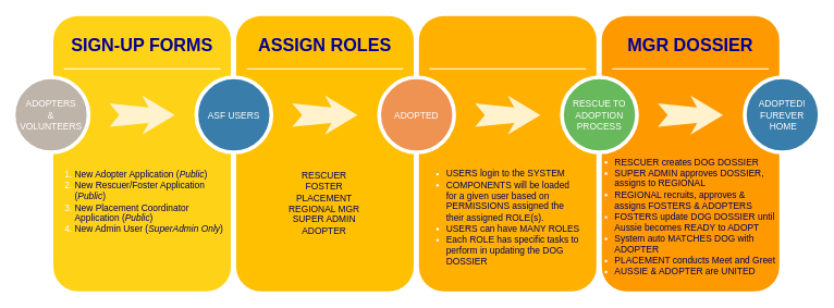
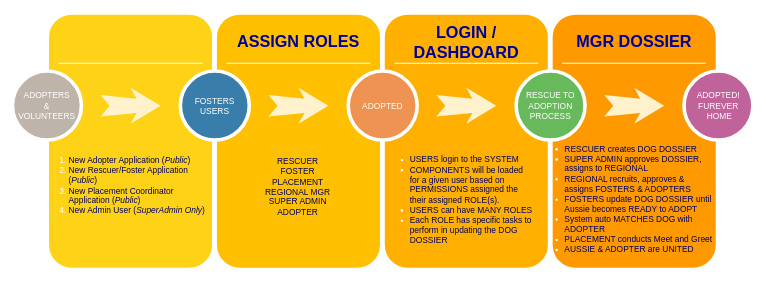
- <mxCell id="3" value="&lt;font color=&quot;#000099&quot;&gt;SIGN-UP FORMS&lt;/font&gt;" style="text;html=1;strokeColor=none;fillColor=none;align=center;verticalAlign=middle;whiteSpace=wrap;rounded=0;shadow=0;fontSize=27;fontColor=#FFFFFF;fontStyle=1" parent="1" vertex="1"><mxGeometry x="77" y="40" width="280" height="60" as="geometry" /></mxCell>
+ <mxCell id="10" value="&lt;font color=&quot;#000099&quot;&gt;LOGIN / DASHBOARD&lt;/font&gt;" style="text;html=1;strokeColor=none;fillColor=none;align=center;verticalAlign=middle;whiteSpace=wrap;rounded=0;shadow=0;fontSize=27;fontColor=#FFFFFF;fontStyle=1" parent="1" vertex="1"><mxGeometry x="637" y="40" width="280" height="60" as="geometry" /></mxCell>
- <mxCell id="21" value="ASF USERS" style="ellipse;whiteSpace=wrap;html=1;rounded=0;shadow=0;strokeWidth=6;fontSize=14;align=center;fillColor=#397DAA;strokeColor=#FFFFFF;fontColor=#FFFFFF;" parent="18" vertex="1"><mxGeometry x="280" width="115" height="115" as="geometry" /></mxCell>
+ <mxCell id="21" value="FOSTERS USERS" style="ellipse;whiteSpace=wrap;html=1;rounded=0;shadow=0;strokeWidth=6;fontSize=14;align=center;fillColor=#397DAA;strokeColor=#FFFFFF;fontColor=#FFFFFF;" parent="18" vertex="1"><mxGeometry x="280" width="115" height="115" as="geometry" /></mxCell>
- <mxCell id="27" value="ADOPTED!&lt;br&gt;FUREVER&lt;br&gt;&amp;nbsp;HOME" style="ellipse;whiteSpace=wrap;html=1;rounded=0;shadow=0;strokeWidth=6;fontSize=14;align=center;fillColor=#397daa;strokeColor=#FFFFFF;fontColor=#FFFFFF;" parent="18" vertex="1"><mxGeometry x="1120" width="115" height="115" as="geometry" /></mxCell>
+ <mxCell id="27" value="ADOPTED!&lt;br&gt;FUREVER&lt;br&gt;&amp;nbsp;HOME" style="ellipse;whiteSpace=wrap;html=1;rounded=0;shadow=0;strokeWidth=6;fontSize=14;align=center;fillColor=#BF639A;strokeColor=#FFFFFF;fontColor=#FFFFFF;" parent="18" vertex="1"><mxGeometry x="1120" width="115" height="115" as="geometry" /></mxCell>
